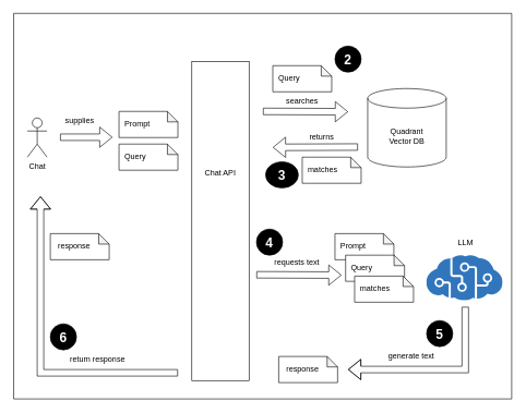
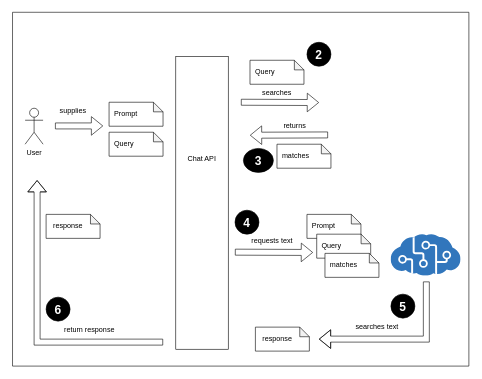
- <mxCell id="10" value="Quadrant&lt;div&gt;Vector DB&lt;/div&gt;" style="shape=cylinder3;whiteSpace=wrap;html=1;boundedLbl=1;backgroundOutline=1;size=15;" parent="1" vertex="1"><mxGeometry x="561" y="135" width="120" height="120" as="geometry" /></mxCell>
- <mxCell id="3" value="Chat&lt;div&gt;&lt;br&gt;&lt;/div&gt;" style="shape=umlActor;verticalLabelPosition=bottom;verticalAlign=top;html=1;outlineConnect=0;" parent="1" vertex="1"><mxGeometry x="41" y="180" width="30" height="60" as="geometry" /></mxCell>
+ <mxCell id="3" value="User&lt;div&gt;&lt;br&gt;&lt;/div&gt;" style="shape=umlActor;verticalLabelPosition=bottom;verticalAlign=top;html=1;outlineConnect=0;" parent="1" vertex="1"><mxGeometry x="41" y="180" width="30" height="60" as="geometry" /></mxCell>
- <mxCell id="25" value="LLM" style="text;html=1;align=center;verticalAlign=middle;whiteSpace=wrap;rounded=0;" parent="1" vertex="1"><mxGeometry x="681" y="357" width="60" height="30" as="geometry" /></mxCell>
- <mxCell id="28" value="generate text" style="text;html=1;align=center;verticalAlign=middle;whiteSpace=wrap;rounded=0;" parent="1" vertex="1"><mxGeometry x="580.07" y="530" width="96" height="30" as="geometry" /></mxCell>
+ <mxCell id="28" value="searches text" style="text;html=1;align=center;verticalAlign=middle;whiteSpace=wrap;rounded=0;" parent="1" vertex="1"><mxGeometry x="580.07" y="530" width="96" height="30" as="geometry" /></mxCell>
